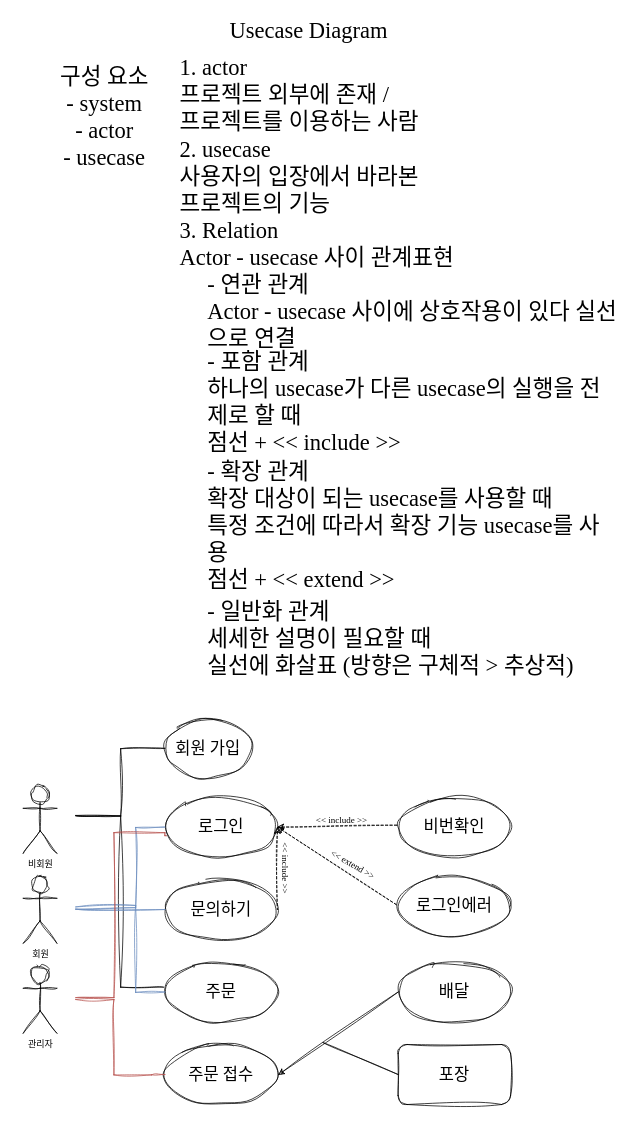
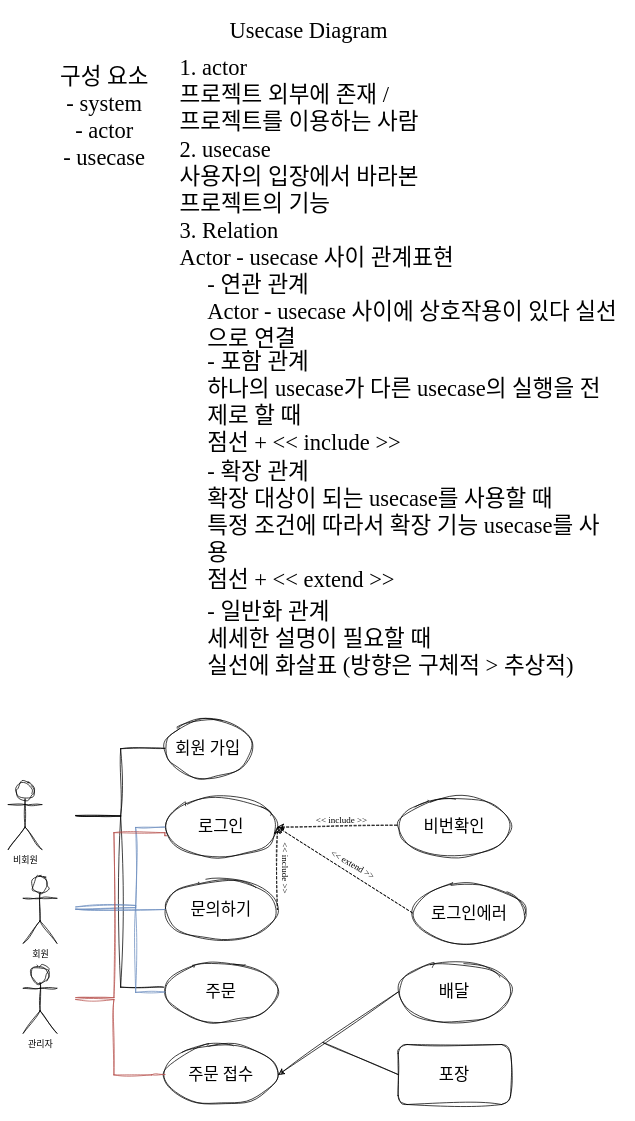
- <mxCell id="11" value="비회원" style="shape=umlActor;verticalLabelPosition=bottom;verticalAlign=top;html=1;outlineConnect=0;sketch=1;curveFitting=1;jiggle=2;" vertex="1" parent="1"><mxGeometry x="30" y="1047.5" width="45" height="90" as="geometry" /></mxCell>
+ <mxCell id="11" value="비회원" style="shape=umlActor;verticalLabelPosition=bottom;verticalAlign=top;html=1;outlineConnect=0;sketch=1;curveFitting=1;jiggle=2;" vertex="1" parent="1"><mxGeometry x="10" y="1042.5" width="45" height="90" as="geometry" /></mxCell>
- <mxCell id="25" value="로그인에러" style="ellipse;whiteSpace=wrap;html=1;sketch=1;hachureGap=4;jiggle=2;curveFitting=1;fontFamily=Comic Sans MS;fontSize=22;" vertex="1" parent="1"><mxGeometry x="530" y="1167.5" width="150" height="80" as="geometry" /></mxCell>
+ <mxCell id="25" value="로그인에러" style="ellipse;whiteSpace=wrap;html=1;sketch=1;hachureGap=4;jiggle=2;curveFitting=1;fontFamily=Comic Sans MS;fontSize=22;" vertex="1" parent="1"><mxGeometry x="550" y="1177.5" width="150" height="80" as="geometry" /></mxCell>
